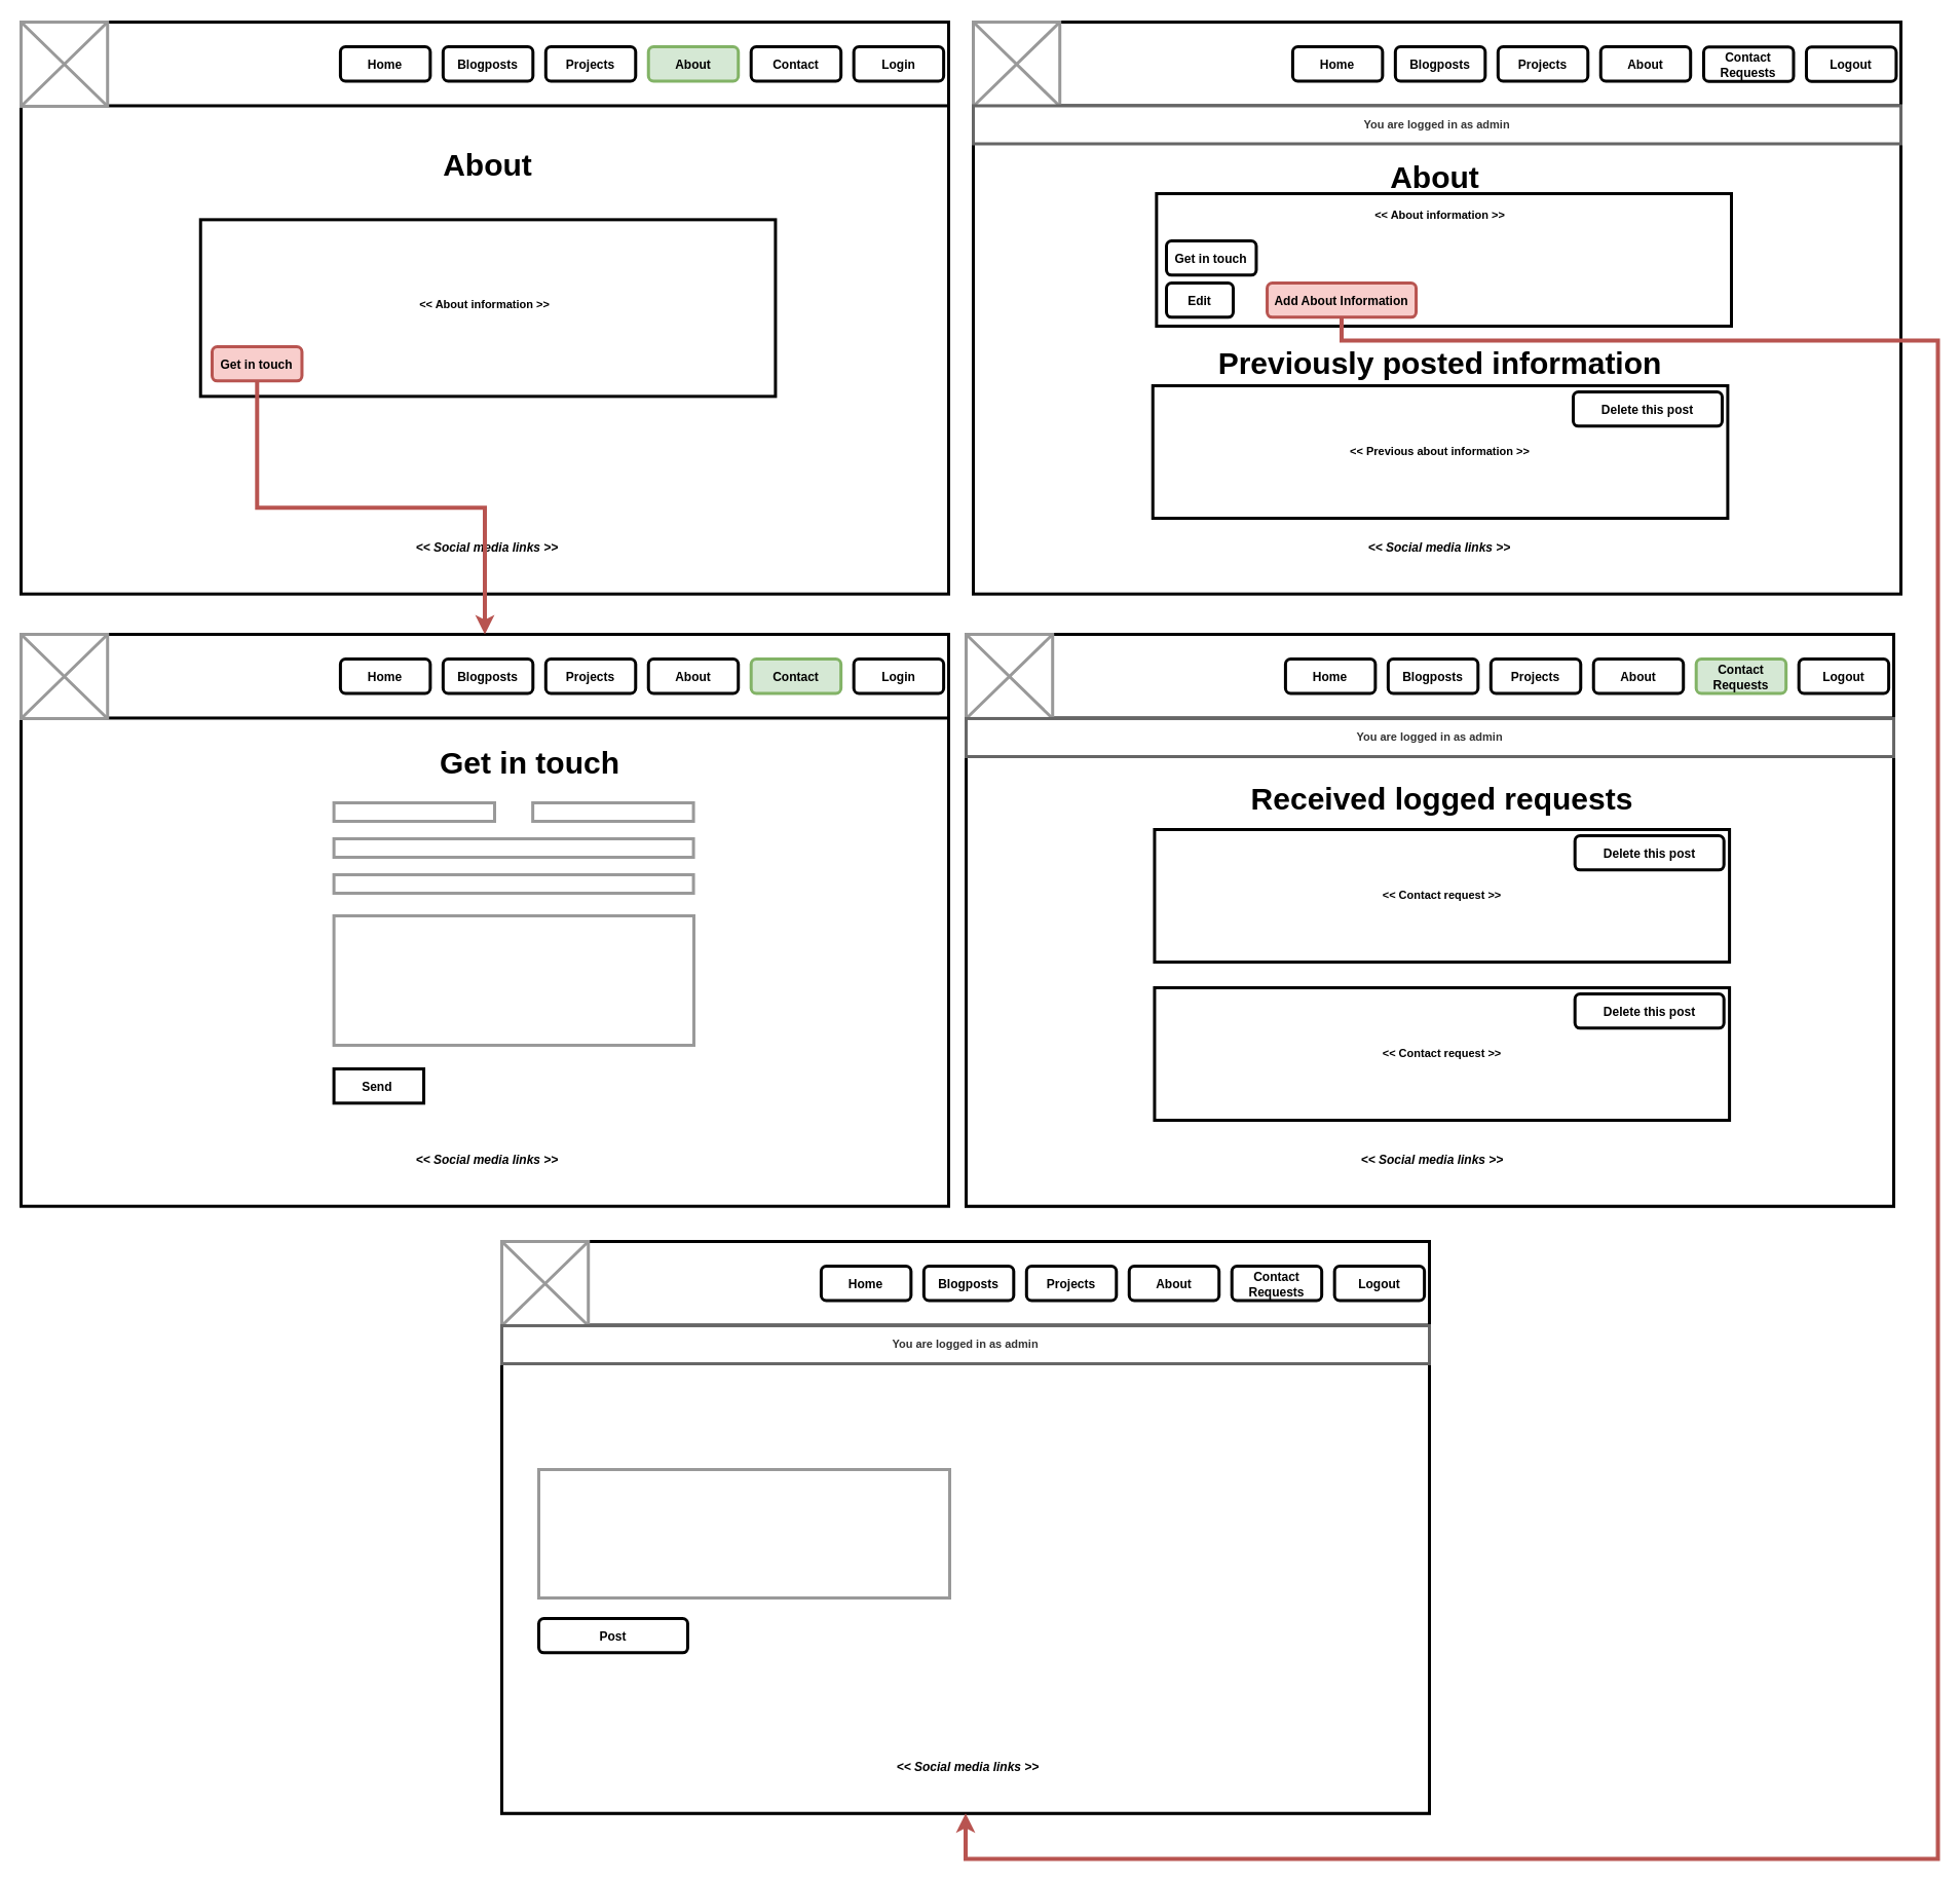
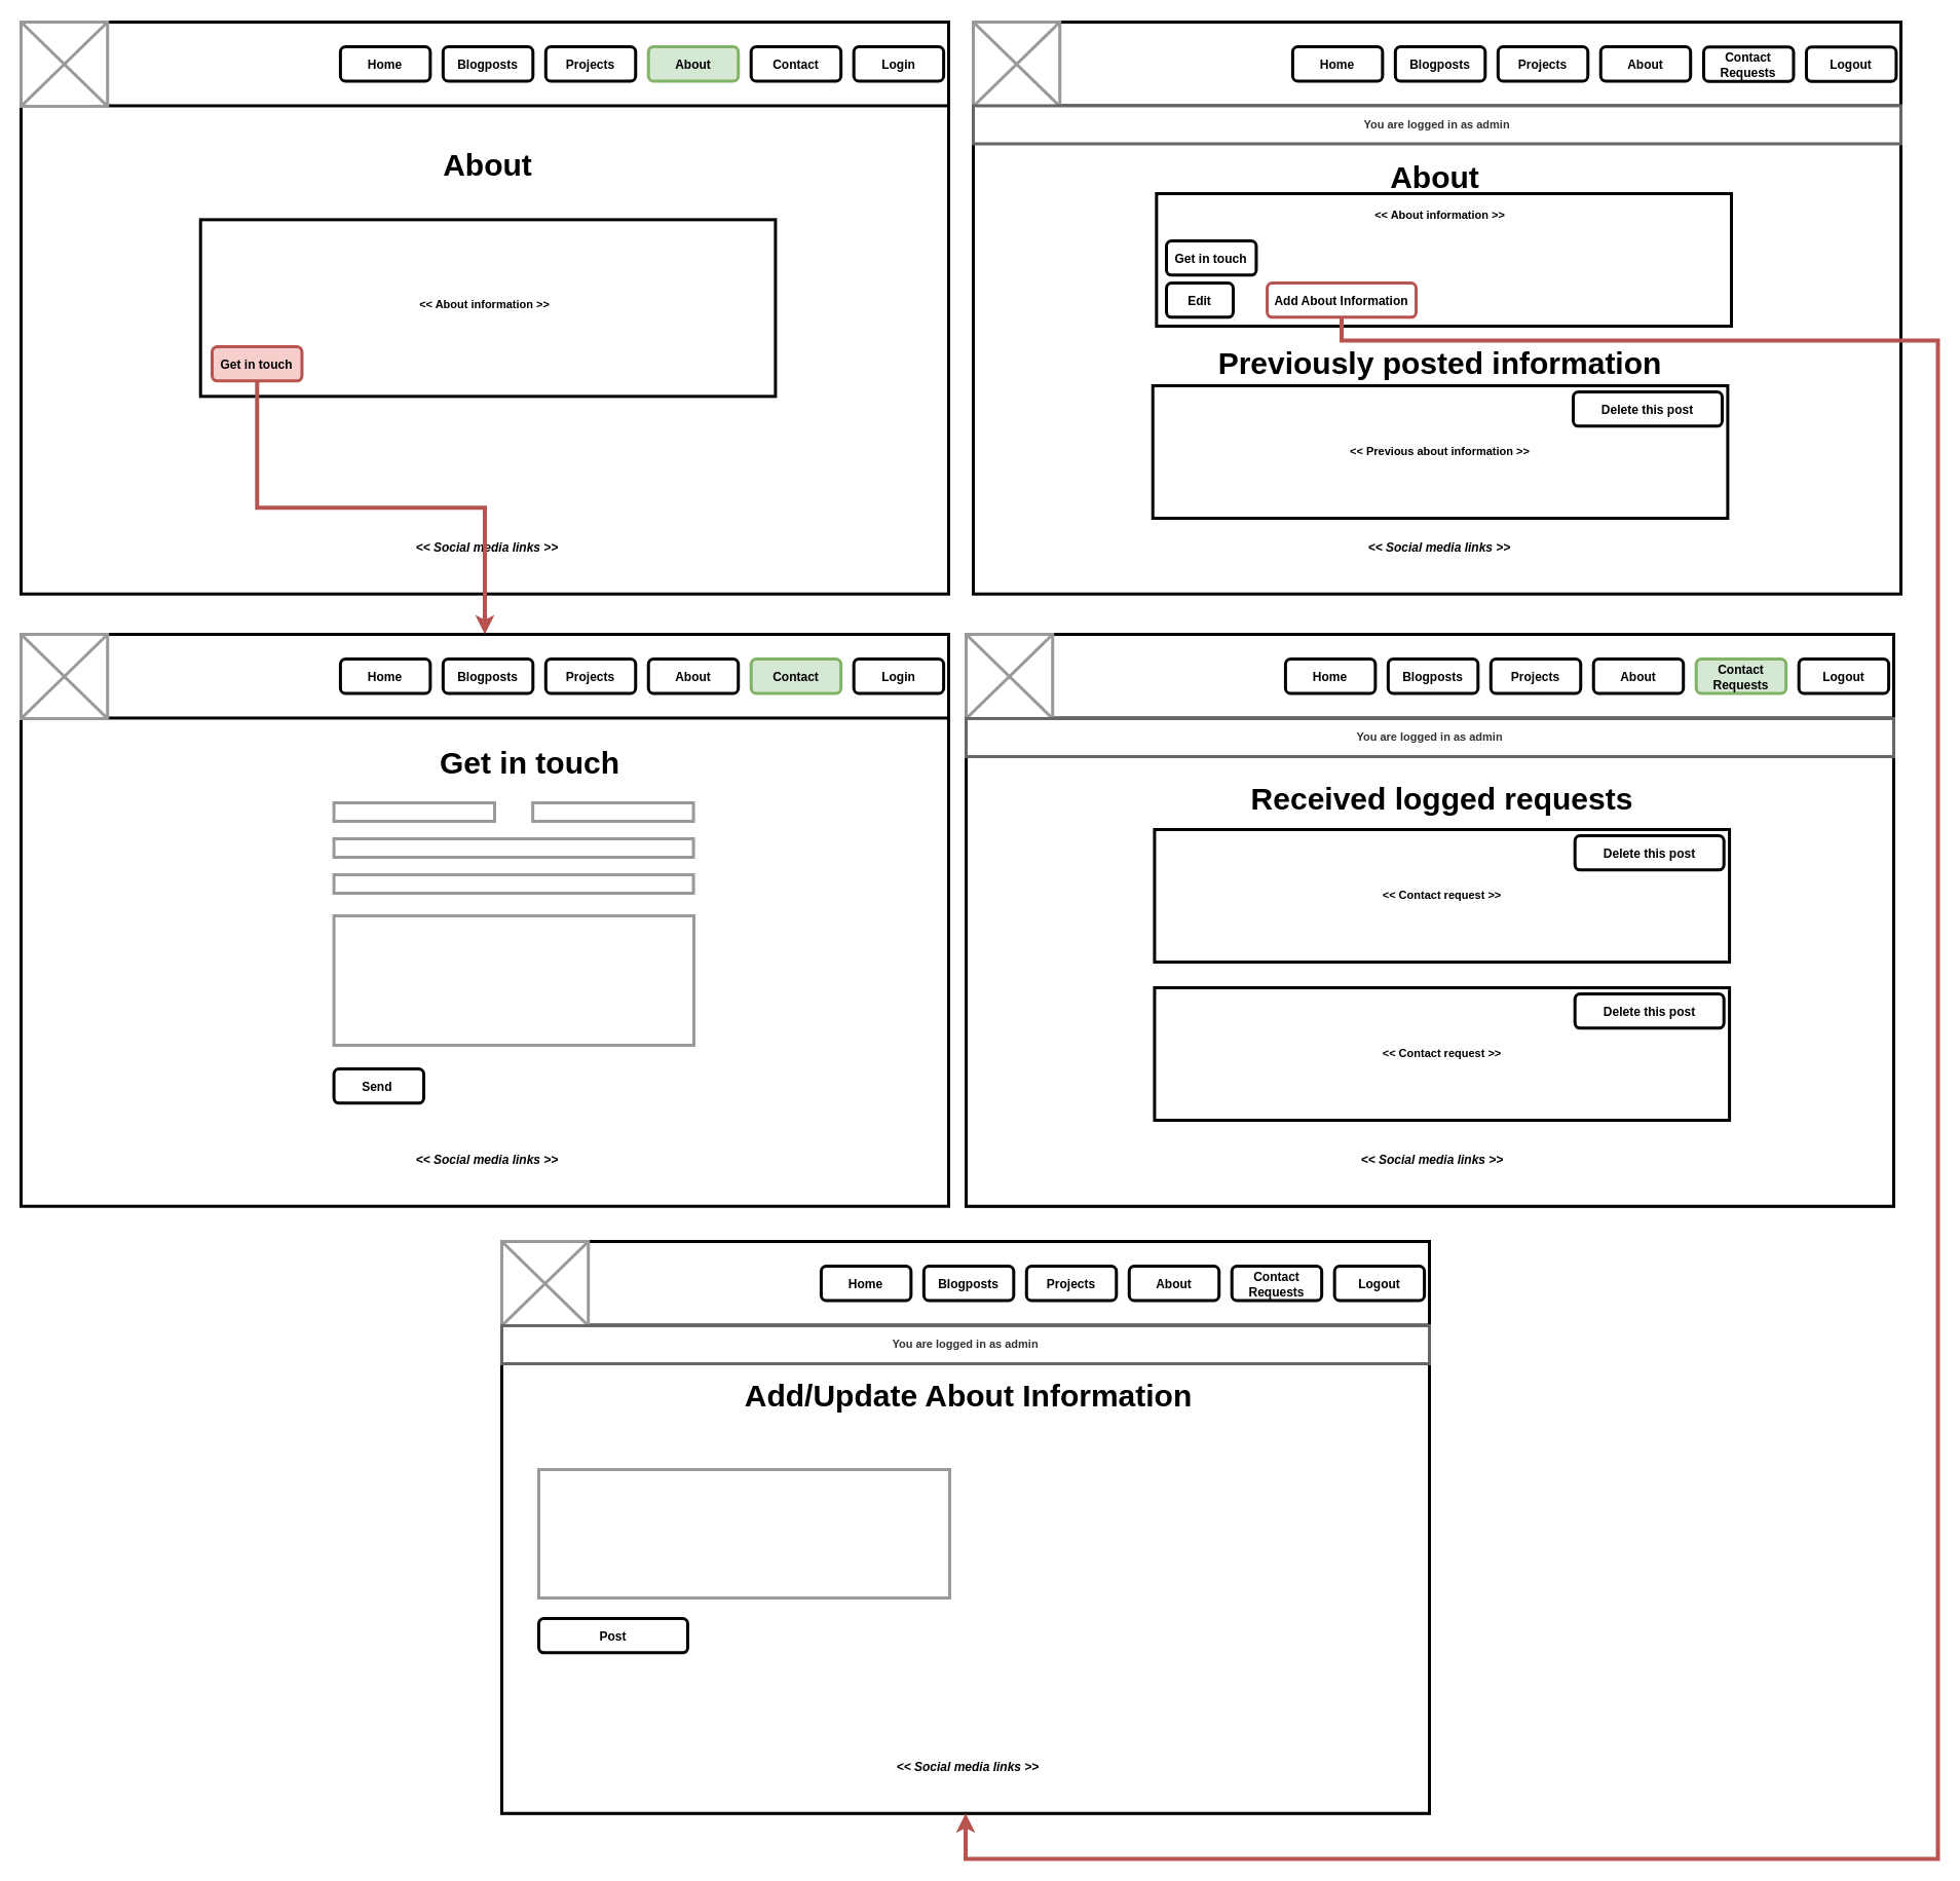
- <mxCell id="30" value="Add About Information" style="rounded=1;whiteSpace=wrap;html=1;spacing=2;spacingTop=2;fontStyle=1;perimeterSpacing=0;fillColor=#f8cecc;strokeWidth=3;strokeColor=#b85450;" vertex="1" parent="18"><mxGeometry x="286.04" y="254" width="145.01" height="33.33" as="geometry" /></mxCell>
+ <mxCell id="30" value="Add About Information" style="rounded=1;whiteSpace=wrap;html=1;spacing=2;spacingTop=2;fontStyle=1;perimeterSpacing=0;fillColor=#ffffff;strokeWidth=3;strokeColor=#b85450;" vertex="1" parent="18"><mxGeometry x="286.04" y="254" width="145.01" height="33.33" as="geometry" /></mxCell>
- <mxCell id="93" value="Send&amp;nbsp;" style="whiteSpace=wrap;html=1;spacing=2;spacingTop=2;fontStyle=1;perimeterSpacing=0;fillColor=default;strokeWidth=3;rounded=0;" vertex="1" parent="74"><mxGeometry x="304.574" y="423.001" width="87.46" height="33.329" as="geometry" /></mxCell>
+ <mxCell id="93" value="Send&amp;nbsp;" style="rounded=1;whiteSpace=wrap;html=1;spacing=2;spacingTop=2;fontStyle=1;perimeterSpacing=0;fillColor=default;strokeWidth=3;" vertex="1" parent="74"><mxGeometry x="304.574" y="423.001" width="87.46" height="33.329" as="geometry" /></mxCell>
+ <mxCell id="13" value="&lt;span style=&quot;font-size: 30px;&quot;&gt;Add/Update About Information&lt;/span&gt;" style="text;html=1;strokeColor=none;fillColor=default;align=center;verticalAlign=middle;whiteSpace=wrap;rounded=0;fontSize=12;spacing=2;spacingTop=2;fontStyle=1;perimeterSpacing=0;strokeWidth=3;" vertex="1" parent="2"><mxGeometry x="184.3" y="129" width="540.55" height="40" as="geometry" /></mxCell>
